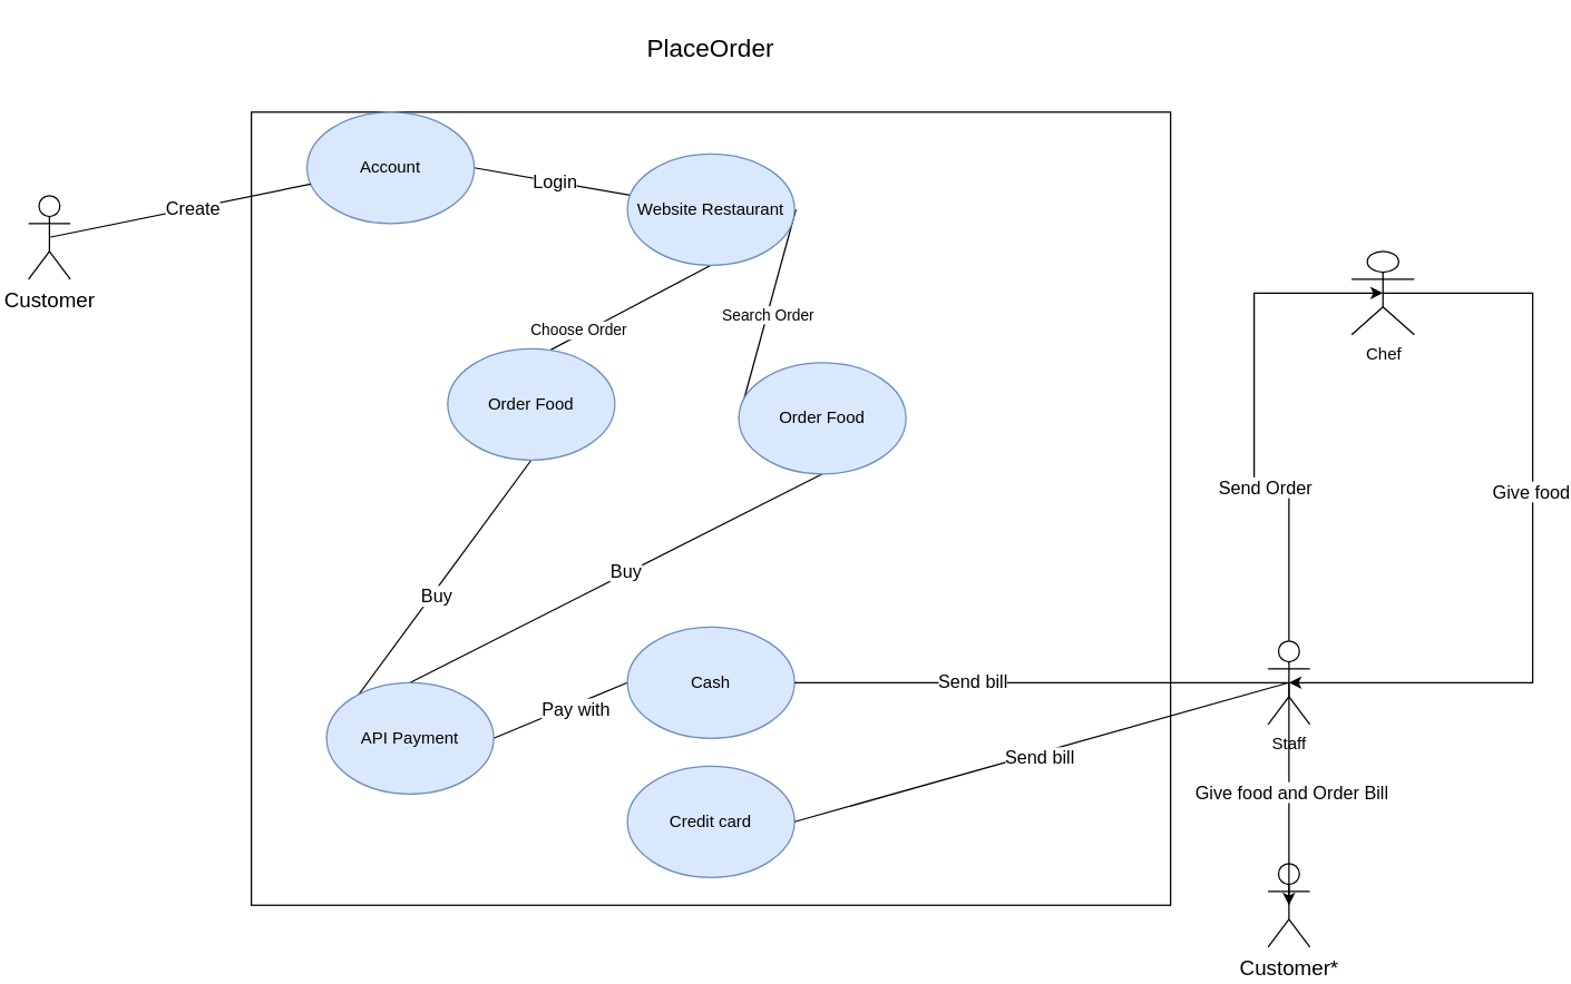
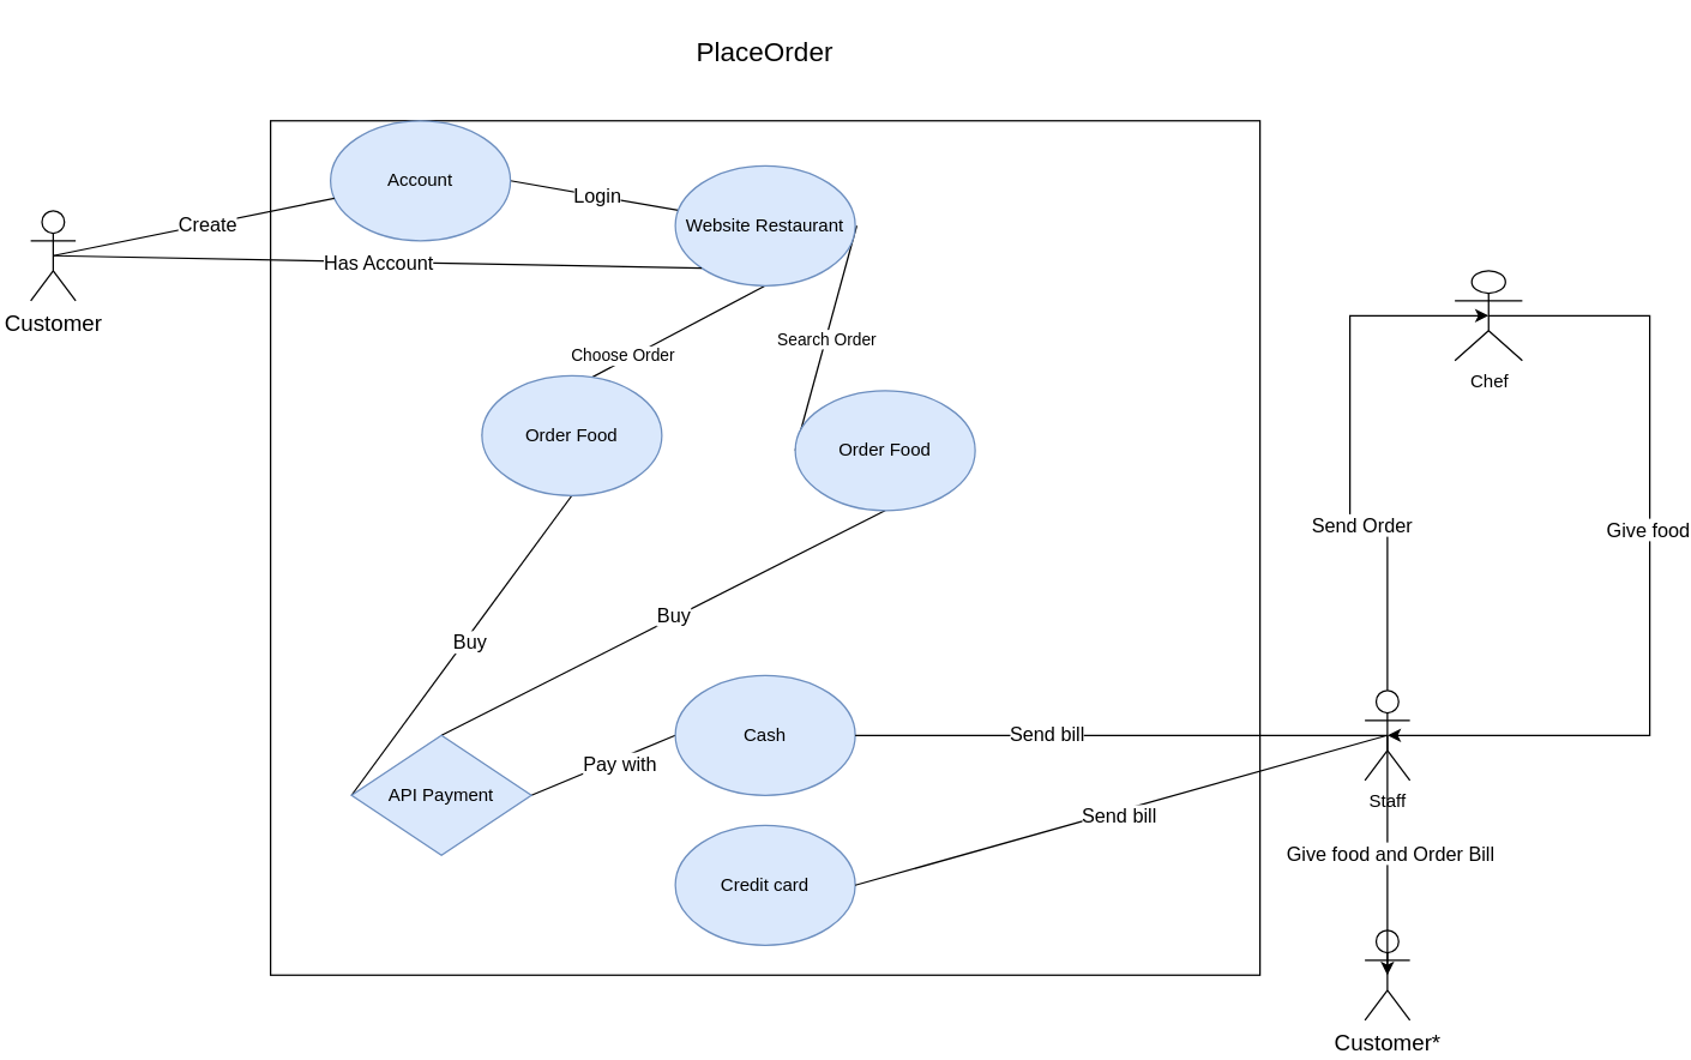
+ <mxCell id="24" style="rounded=0;orthogonalLoop=1;jettySize=auto;html=1;exitX=0.5;exitY=0.5;exitDx=0;exitDy=0;exitPerimeter=0;entryX=0;entryY=1;entryDx=0;entryDy=0;endArrow=none;endFill=0;" edge="1" parent="1" source="2" target="14"><mxGeometry relative="1" as="geometry" /></mxCell>
+ <mxCell id="25" value="&lt;font style=&quot;font-size: 13px;&quot;&gt;Has Account&lt;/font&gt;" style="edgeLabel;html=1;align=center;verticalAlign=middle;resizable=0;points=[];" vertex="1" connectable="0" parent="24"><mxGeometry x="0.003" relative="1" as="geometry"><mxPoint as="offset" /></mxGeometry></mxCell>
- <mxCell id="23" value="API Payment" style="ellipse;whiteSpace=wrap;html=1;fillColor=#dae8fc;strokeColor=#6c8ebf;" vertex="1" parent="1"><mxGeometry x="234" y="490" width="120" height="80" as="geometry" /></mxCell>
+ <mxCell id="23" value="API Payment" style="rhombus;whiteSpace=wrap;html=1;fillColor=#dae8fc;strokeColor=#6c8ebf;" vertex="1" parent="1"><mxGeometry x="234" y="490" width="120" height="80" as="geometry" /></mxCell>
